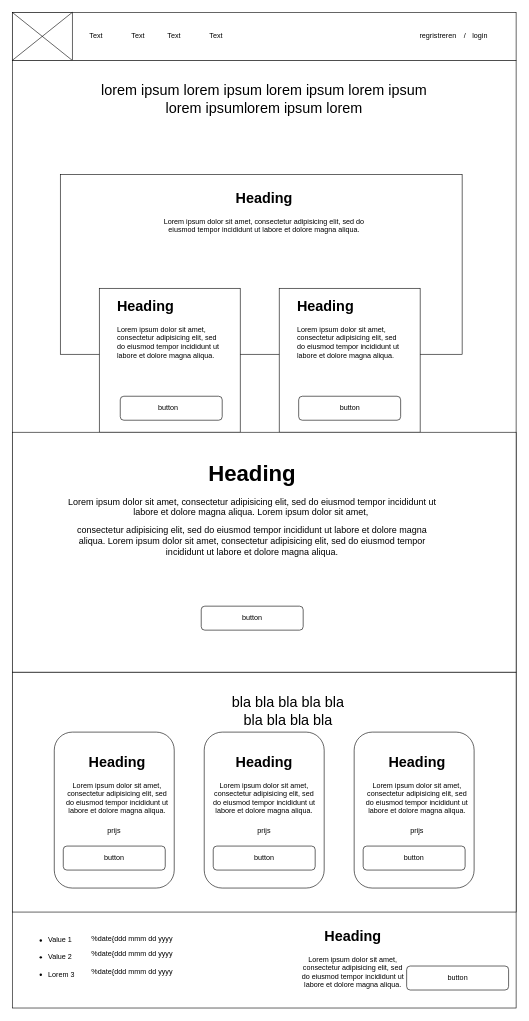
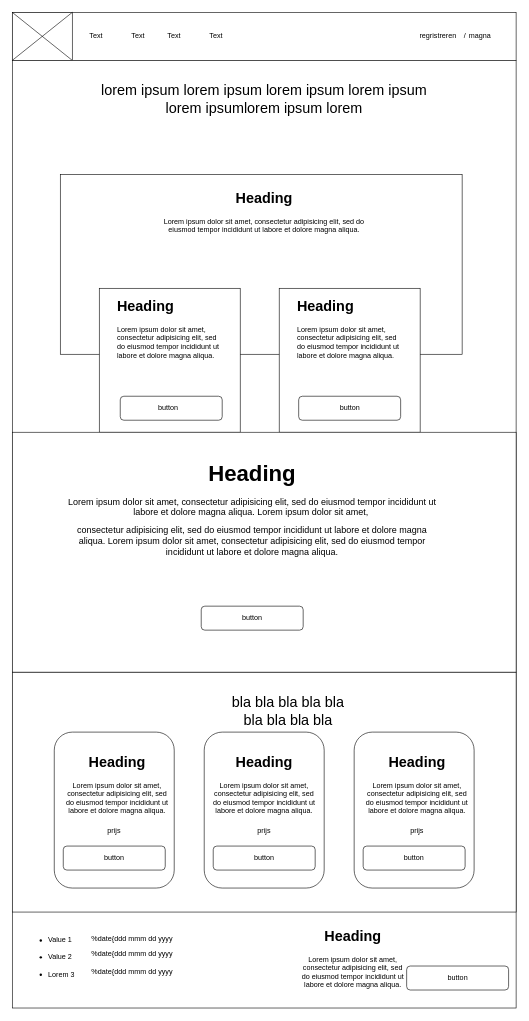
- <mxCell id="8" value="login" style="text;html=1;align=center;verticalAlign=middle;whiteSpace=wrap;rounded=0;" parent="1" vertex="1"><mxGeometry x="770" y="45" width="60" height="30" as="geometry" /></mxCell>
+ <mxCell id="8" value="magna" style="text;html=1;align=center;verticalAlign=middle;whiteSpace=wrap;rounded=0;" parent="1" vertex="1"><mxGeometry x="770" y="45" width="60" height="30" as="geometry" /></mxCell>
